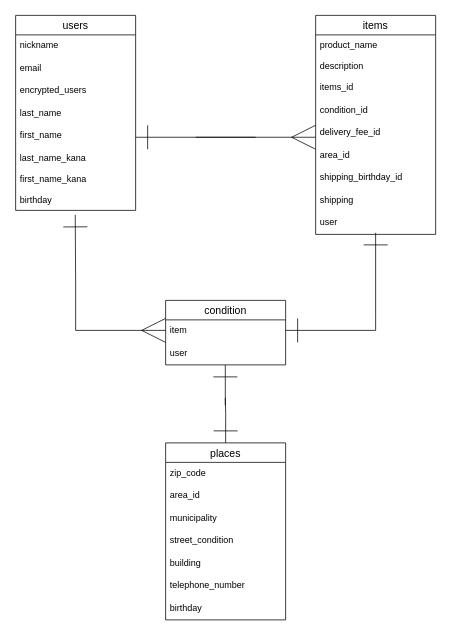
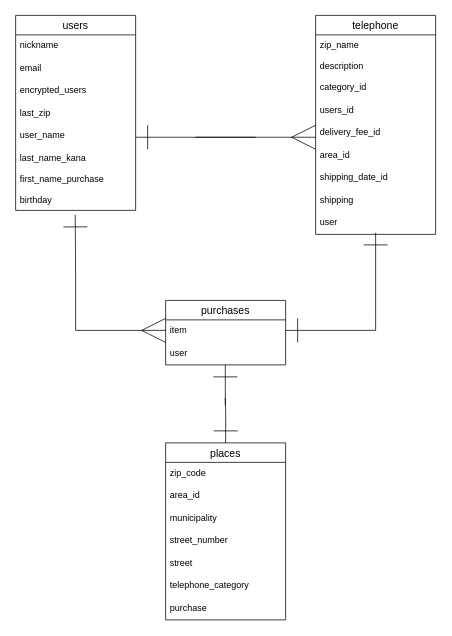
- <mxCell id="9" value="items" style="swimlane;fontStyle=0;childLayout=stackLayout;horizontal=1;startSize=26;horizontalStack=0;resizeParent=1;resizeParentMax=0;resizeLast=0;collapsible=1;marginBottom=0;align=center;fontSize=14;" parent="1" vertex="1"><mxGeometry x="420" y="20" width="160" height="292" as="geometry" /></mxCell>
+ <mxCell id="9" value="telephone" style="swimlane;fontStyle=0;childLayout=stackLayout;horizontal=1;startSize=26;horizontalStack=0;resizeParent=1;resizeParentMax=0;resizeLast=0;collapsible=1;marginBottom=0;align=center;fontSize=14;" parent="1" vertex="1"><mxGeometry x="420" y="20" width="160" height="292" as="geometry" /></mxCell>
- <mxCell id="10" value="product_name&#10;&#10;description" style="text;strokeColor=none;fillColor=none;spacingLeft=4;spacingRight=4;overflow=hidden;rotatable=0;points=[[0,0.5],[1,0.5]];portConstraint=eastwest;fontSize=12;" parent="9" vertex="1"><mxGeometry y="26" width="160" height="56" as="geometry" /></mxCell>
+ <mxCell id="10" value="zip_name&#10;&#10;description" style="text;strokeColor=none;fillColor=none;spacingLeft=4;spacingRight=4;overflow=hidden;rotatable=0;points=[[0,0.5],[1,0.5]];portConstraint=eastwest;fontSize=12;" parent="9" vertex="1"><mxGeometry y="26" width="160" height="56" as="geometry" /></mxCell>
- <mxCell id="11" value="items_id" style="text;strokeColor=none;fillColor=none;spacingLeft=4;spacingRight=4;overflow=hidden;rotatable=0;points=[[0,0.5],[1,0.5]];portConstraint=eastwest;fontSize=12;" parent="9" vertex="1"><mxGeometry y="82" width="160" height="30" as="geometry" /></mxCell>
+ <mxCell id="11" value="category_id" style="text;strokeColor=none;fillColor=none;spacingLeft=4;spacingRight=4;overflow=hidden;rotatable=0;points=[[0,0.5],[1,0.5]];portConstraint=eastwest;fontSize=12;" parent="9" vertex="1"><mxGeometry y="82" width="160" height="30" as="geometry" /></mxCell>
- <mxCell id="12" value="condition_id" style="text;strokeColor=none;fillColor=none;spacingLeft=4;spacingRight=4;overflow=hidden;rotatable=0;points=[[0,0.5],[1,0.5]];portConstraint=eastwest;fontSize=12;" parent="9" vertex="1"><mxGeometry y="112" width="160" height="30" as="geometry" /></mxCell>
+ <mxCell id="12" value="users_id" style="text;strokeColor=none;fillColor=none;spacingLeft=4;spacingRight=4;overflow=hidden;rotatable=0;points=[[0,0.5],[1,0.5]];portConstraint=eastwest;fontSize=12;" parent="9" vertex="1"><mxGeometry y="112" width="160" height="30" as="geometry" /></mxCell>
- <mxCell id="6" value="last_name" style="text;strokeColor=none;fillColor=none;spacingLeft=4;spacingRight=4;overflow=hidden;rotatable=0;points=[[0,0.5],[1,0.5]];portConstraint=eastwest;fontSize=12;" parent="2" vertex="1"><mxGeometry y="116" width="160" height="30" as="geometry" /></mxCell>
+ <mxCell id="6" value="last_zip" style="text;strokeColor=none;fillColor=none;spacingLeft=4;spacingRight=4;overflow=hidden;rotatable=0;points=[[0,0.5],[1,0.5]];portConstraint=eastwest;fontSize=12;" parent="2" vertex="1"><mxGeometry y="116" width="160" height="30" as="geometry" /></mxCell>
- <mxCell id="7" value="first_name" style="text;strokeColor=none;fillColor=none;spacingLeft=4;spacingRight=4;overflow=hidden;rotatable=0;points=[[0,0.5],[1,0.5]];portConstraint=eastwest;fontSize=12;" parent="2" vertex="1"><mxGeometry y="146" width="160" height="30" as="geometry" /></mxCell>
+ <mxCell id="7" value="user_name" style="text;strokeColor=none;fillColor=none;spacingLeft=4;spacingRight=4;overflow=hidden;rotatable=0;points=[[0,0.5],[1,0.5]];portConstraint=eastwest;fontSize=12;" parent="2" vertex="1"><mxGeometry y="146" width="160" height="30" as="geometry" /></mxCell>
- <mxCell id="8" value="last_name_kana&#10;&#10;first_name_kana&#10;&#10;birthday" style="text;strokeColor=none;fillColor=none;spacingLeft=4;spacingRight=4;overflow=hidden;rotatable=0;points=[[0,0.5],[1,0.5]];portConstraint=eastwest;fontSize=12;labelBackgroundColor=none;align=left;" parent="2" vertex="1"><mxGeometry y="176" width="160" height="84" as="geometry" /></mxCell>
+ <mxCell id="8" value="last_name_kana&#10;&#10;first_name_purchase&#10;&#10;birthday" style="text;strokeColor=none;fillColor=none;spacingLeft=4;spacingRight=4;overflow=hidden;rotatable=0;points=[[0,0.5],[1,0.5]];portConstraint=eastwest;fontSize=12;labelBackgroundColor=none;align=left;" parent="2" vertex="1"><mxGeometry y="176" width="160" height="84" as="geometry" /></mxCell>
- <mxCell id="15" value="shipping_birthday_id" style="text;strokeColor=none;fillColor=none;spacingLeft=4;spacingRight=4;overflow=hidden;rotatable=0;points=[[0,0.5],[1,0.5]];portConstraint=eastwest;fontSize=12;" parent="9" vertex="1"><mxGeometry y="202" width="160" height="30" as="geometry" /></mxCell>
+ <mxCell id="15" value="shipping_date_id" style="text;strokeColor=none;fillColor=none;spacingLeft=4;spacingRight=4;overflow=hidden;rotatable=0;points=[[0,0.5],[1,0.5]];portConstraint=eastwest;fontSize=12;" parent="9" vertex="1"><mxGeometry y="202" width="160" height="30" as="geometry" /></mxCell>
- <mxCell id="18" value="condition" style="swimlane;fontStyle=0;childLayout=stackLayout;horizontal=1;startSize=26;horizontalStack=0;resizeParent=1;resizeParentMax=0;resizeLast=0;collapsible=1;marginBottom=0;align=center;fontSize=14;" parent="1" vertex="1"><mxGeometry x="220" y="400" width="160" height="86" as="geometry" /></mxCell>
+ <mxCell id="18" value="purchases" style="swimlane;fontStyle=0;childLayout=stackLayout;horizontal=1;startSize=26;horizontalStack=0;resizeParent=1;resizeParentMax=0;resizeLast=0;collapsible=1;marginBottom=0;align=center;fontSize=14;" parent="1" vertex="1"><mxGeometry x="220" y="400" width="160" height="86" as="geometry" /></mxCell>
- <mxCell id="25" value="street_condition" style="text;strokeColor=none;fillColor=none;spacingLeft=4;spacingRight=4;overflow=hidden;rotatable=0;points=[[0,0.5],[1,0.5]];portConstraint=eastwest;fontSize=12;" parent="21" vertex="1"><mxGeometry y="116" width="160" height="30" as="geometry" /></mxCell>
+ <mxCell id="25" value="street_number" style="text;strokeColor=none;fillColor=none;spacingLeft=4;spacingRight=4;overflow=hidden;rotatable=0;points=[[0,0.5],[1,0.5]];portConstraint=eastwest;fontSize=12;" parent="21" vertex="1"><mxGeometry y="116" width="160" height="30" as="geometry" /></mxCell>
- <mxCell id="26" value="building" style="text;strokeColor=none;fillColor=none;spacingLeft=4;spacingRight=4;overflow=hidden;rotatable=0;points=[[0,0.5],[1,0.5]];portConstraint=eastwest;fontSize=12;" parent="21" vertex="1"><mxGeometry y="146" width="160" height="30" as="geometry" /></mxCell>
+ <mxCell id="26" value="street" style="text;strokeColor=none;fillColor=none;spacingLeft=4;spacingRight=4;overflow=hidden;rotatable=0;points=[[0,0.5],[1,0.5]];portConstraint=eastwest;fontSize=12;" parent="21" vertex="1"><mxGeometry y="146" width="160" height="30" as="geometry" /></mxCell>
- <mxCell id="27" value="telephone_number" style="text;strokeColor=none;fillColor=none;spacingLeft=4;spacingRight=4;overflow=hidden;rotatable=0;points=[[0,0.5],[1,0.5]];portConstraint=eastwest;fontSize=12;" parent="21" vertex="1"><mxGeometry y="176" width="160" height="30" as="geometry" /></mxCell>
+ <mxCell id="27" value="telephone_category" style="text;strokeColor=none;fillColor=none;spacingLeft=4;spacingRight=4;overflow=hidden;rotatable=0;points=[[0,0.5],[1,0.5]];portConstraint=eastwest;fontSize=12;" parent="21" vertex="1"><mxGeometry y="176" width="160" height="30" as="geometry" /></mxCell>
- <mxCell id="28" value="birthday" style="text;strokeColor=none;fillColor=none;spacingLeft=4;spacingRight=4;overflow=hidden;rotatable=0;points=[[0,0.5],[1,0.5]];portConstraint=eastwest;fontSize=12;" parent="21" vertex="1"><mxGeometry y="206" width="160" height="30" as="geometry" /></mxCell>
+ <mxCell id="28" value="purchase" style="text;strokeColor=none;fillColor=none;spacingLeft=4;spacingRight=4;overflow=hidden;rotatable=0;points=[[0,0.5],[1,0.5]];portConstraint=eastwest;fontSize=12;" parent="21" vertex="1"><mxGeometry y="206" width="160" height="30" as="geometry" /></mxCell>
